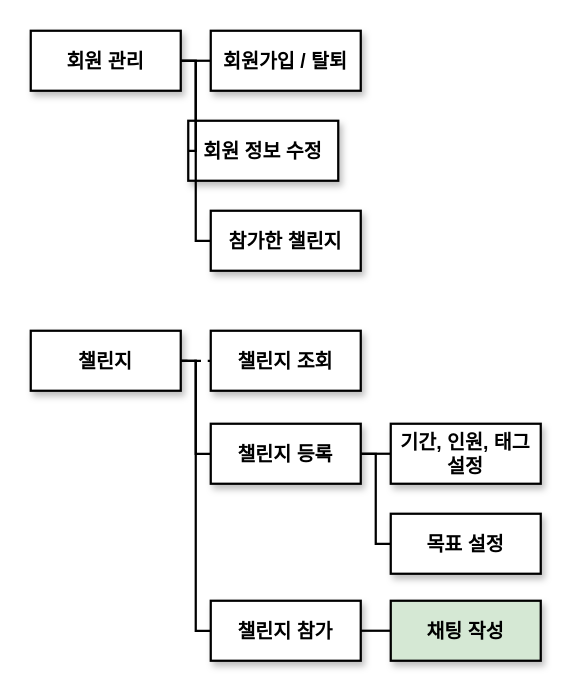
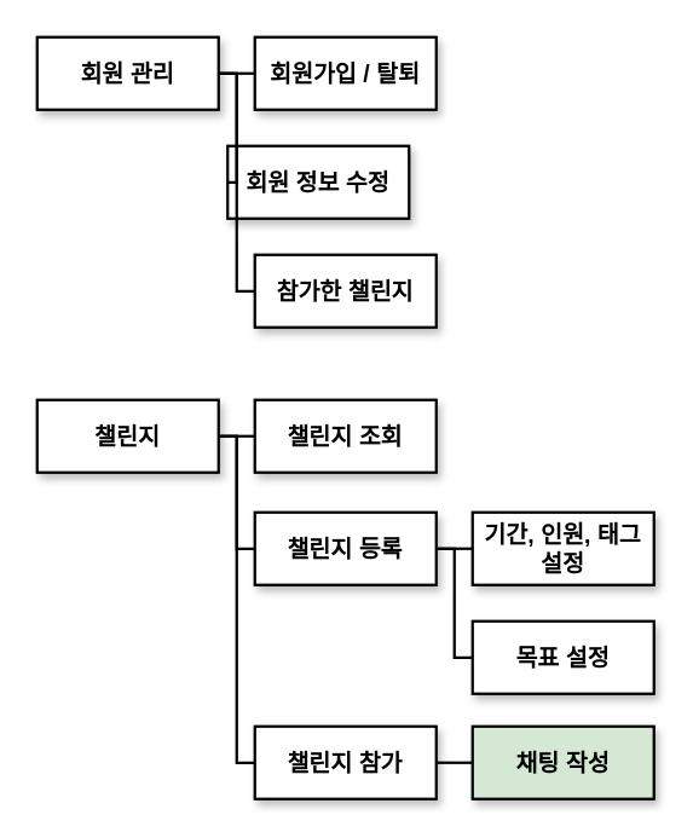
- <mxCell id="9" style="edgeStyle=orthogonalEdgeStyle;rounded=0;orthogonalLoop=1;jettySize=auto;html=1;exitX=1;exitY=0.5;exitDx=0;exitDy=0;entryX=0;entryY=0.5;entryDx=0;entryDy=0;endArrow=none;endFill=0;strokeWidth=1.5;dashed=1;" parent="1" source="12" target="13" edge="1"><mxGeometry relative="1" as="geometry" /></mxCell>
+ <mxCell id="9" style="edgeStyle=orthogonalEdgeStyle;rounded=0;orthogonalLoop=1;jettySize=auto;html=1;exitX=1;exitY=0.5;exitDx=0;exitDy=0;entryX=0;entryY=0.5;entryDx=0;entryDy=0;endArrow=none;endFill=0;strokeWidth=1.5;" parent="1" source="12" target="13" edge="1"><mxGeometry relative="1" as="geometry" /></mxCell>
